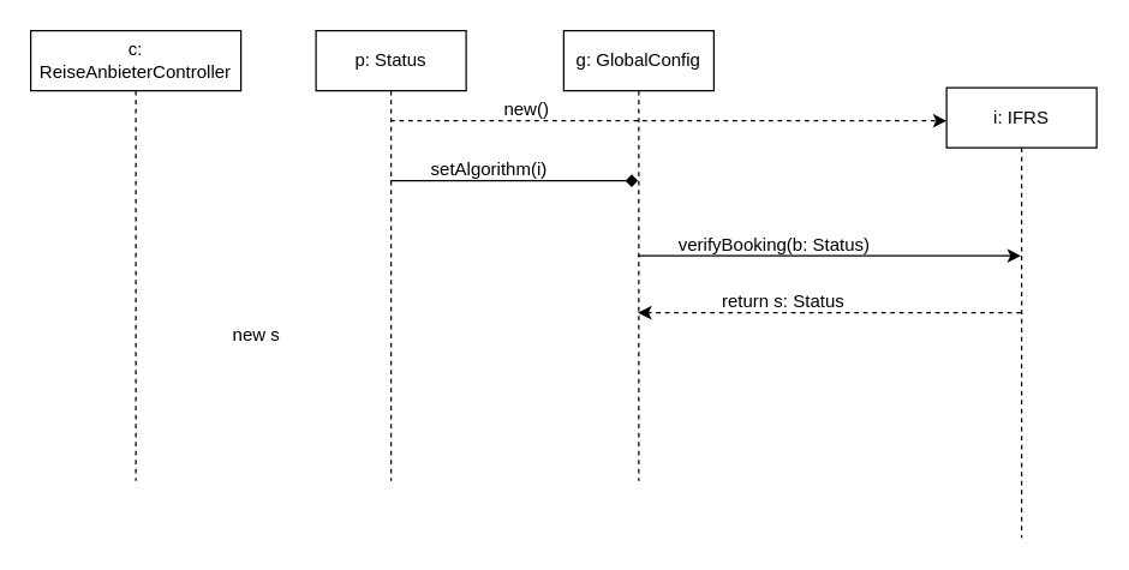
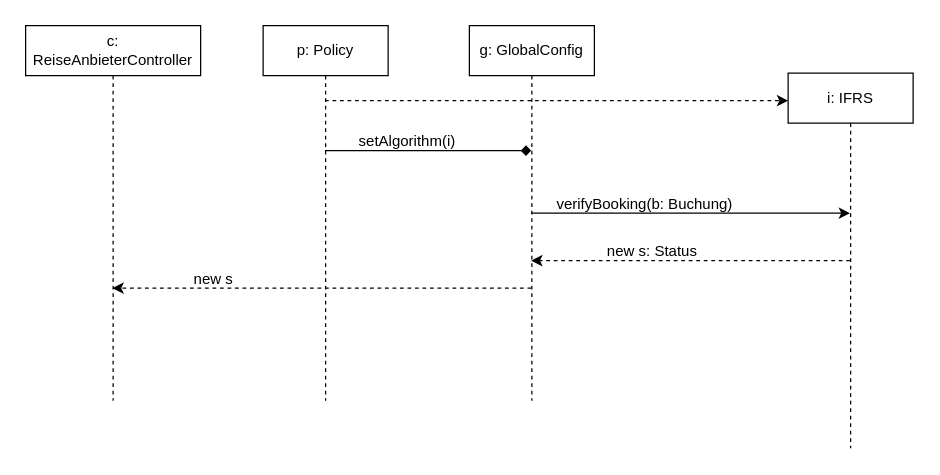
- <mxCell id="3" value="p: Status" style="shape=umlLifeline;perimeter=lifelinePerimeter;whiteSpace=wrap;html=1;container=1;dropTarget=0;collapsible=0;recursiveResize=0;outlineConnect=0;portConstraint=eastwest;newEdgeStyle={&quot;curved&quot;:0,&quot;rounded&quot;:0};" vertex="1" parent="1"><mxGeometry x="210" y="20" width="100" height="300" as="geometry" /></mxCell>
+ <mxCell id="3" value="p: Policy" style="shape=umlLifeline;perimeter=lifelinePerimeter;whiteSpace=wrap;html=1;container=1;dropTarget=0;collapsible=0;recursiveResize=0;outlineConnect=0;portConstraint=eastwest;newEdgeStyle={&quot;curved&quot;:0,&quot;rounded&quot;:0};" vertex="1" parent="1"><mxGeometry x="210" y="20" width="100" height="300" as="geometry" /></mxCell>
- <mxCell id="5" value="new()" style="text;html=1;align=center;verticalAlign=middle;resizable=0;points=[];autosize=1;strokeColor=none;fillColor=none;" vertex="1" parent="1"><mxGeometry x="325" y="58" width="50" height="30" as="geometry" /></mxCell>
- <mxCell id="11" value="verifyBooking(b: Status)" style="text;html=1;align=center;verticalAlign=middle;resizable=0;points=[];autosize=1;strokeColor=none;fillColor=none;" vertex="1" parent="1"><mxGeometry x="435" y="148" width="160" height="30" as="geometry" /></mxCell>
+ <mxCell id="11" value="verifyBooking(b: Buchung)" style="text;html=1;align=center;verticalAlign=middle;resizable=0;points=[];autosize=1;strokeColor=none;fillColor=none;" vertex="1" parent="1"><mxGeometry x="435" y="148" width="160" height="30" as="geometry" /></mxCell>
- <mxCell id="13" value="return s: Status" style="text;html=1;align=center;verticalAlign=middle;resizable=0;points=[];autosize=1;strokeColor=none;fillColor=none;" vertex="1" parent="1"><mxGeometry x="471" y="186" width="100" height="30" as="geometry" /></mxCell>
+ <mxCell id="13" value="new s: Status" style="text;html=1;align=center;verticalAlign=middle;resizable=0;points=[];autosize=1;strokeColor=none;fillColor=none;" vertex="1" parent="1"><mxGeometry x="471" y="186" width="100" height="30" as="geometry" /></mxCell>
+ <mxCell id="14" value="" style="endArrow=classic;html=1;rounded=0;dashed=1;" edge="1" parent="1" source="6" target="9"><mxGeometry width="50" height="50" relative="1" as="geometry"><mxPoint x="570" y="480" as="sourcePoint" /><mxPoint x="620" y="430" as="targetPoint" /><Array as="points"><mxPoint x="240" y="230" /></Array></mxGeometry></mxCell>
